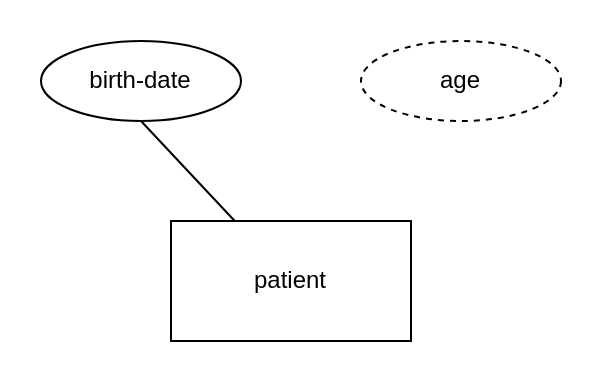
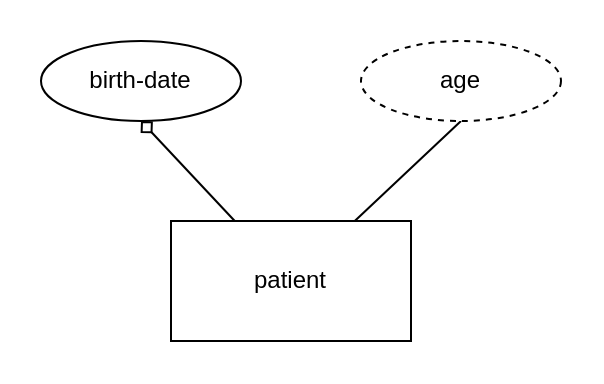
- <mxCell id="3" style="edgeStyle=none;html=1;entryX=0.5;entryY=1;entryDx=0;entryDy=0;endArrow=none;endFill=0;" edge="1" parent="1" source="4" target="6"><mxGeometry relative="1" as="geometry" /></mxCell>
+ <mxCell id="3" style="edgeStyle=none;html=1;entryX=0.5;entryY=1;entryDx=0;entryDy=0;endArrow=diamond;endFill=0;" edge="1" parent="1" source="4" target="6"><mxGeometry relative="1" as="geometry" /></mxCell>
+ <mxCell id="2" style="edgeStyle=none;html=1;entryX=0.5;entryY=1;entryDx=0;entryDy=0;endArrow=none;endFill=0;" parent="1" source="4" target="5" edge="1"><mxGeometry relative="1" as="geometry" /></mxCell>
